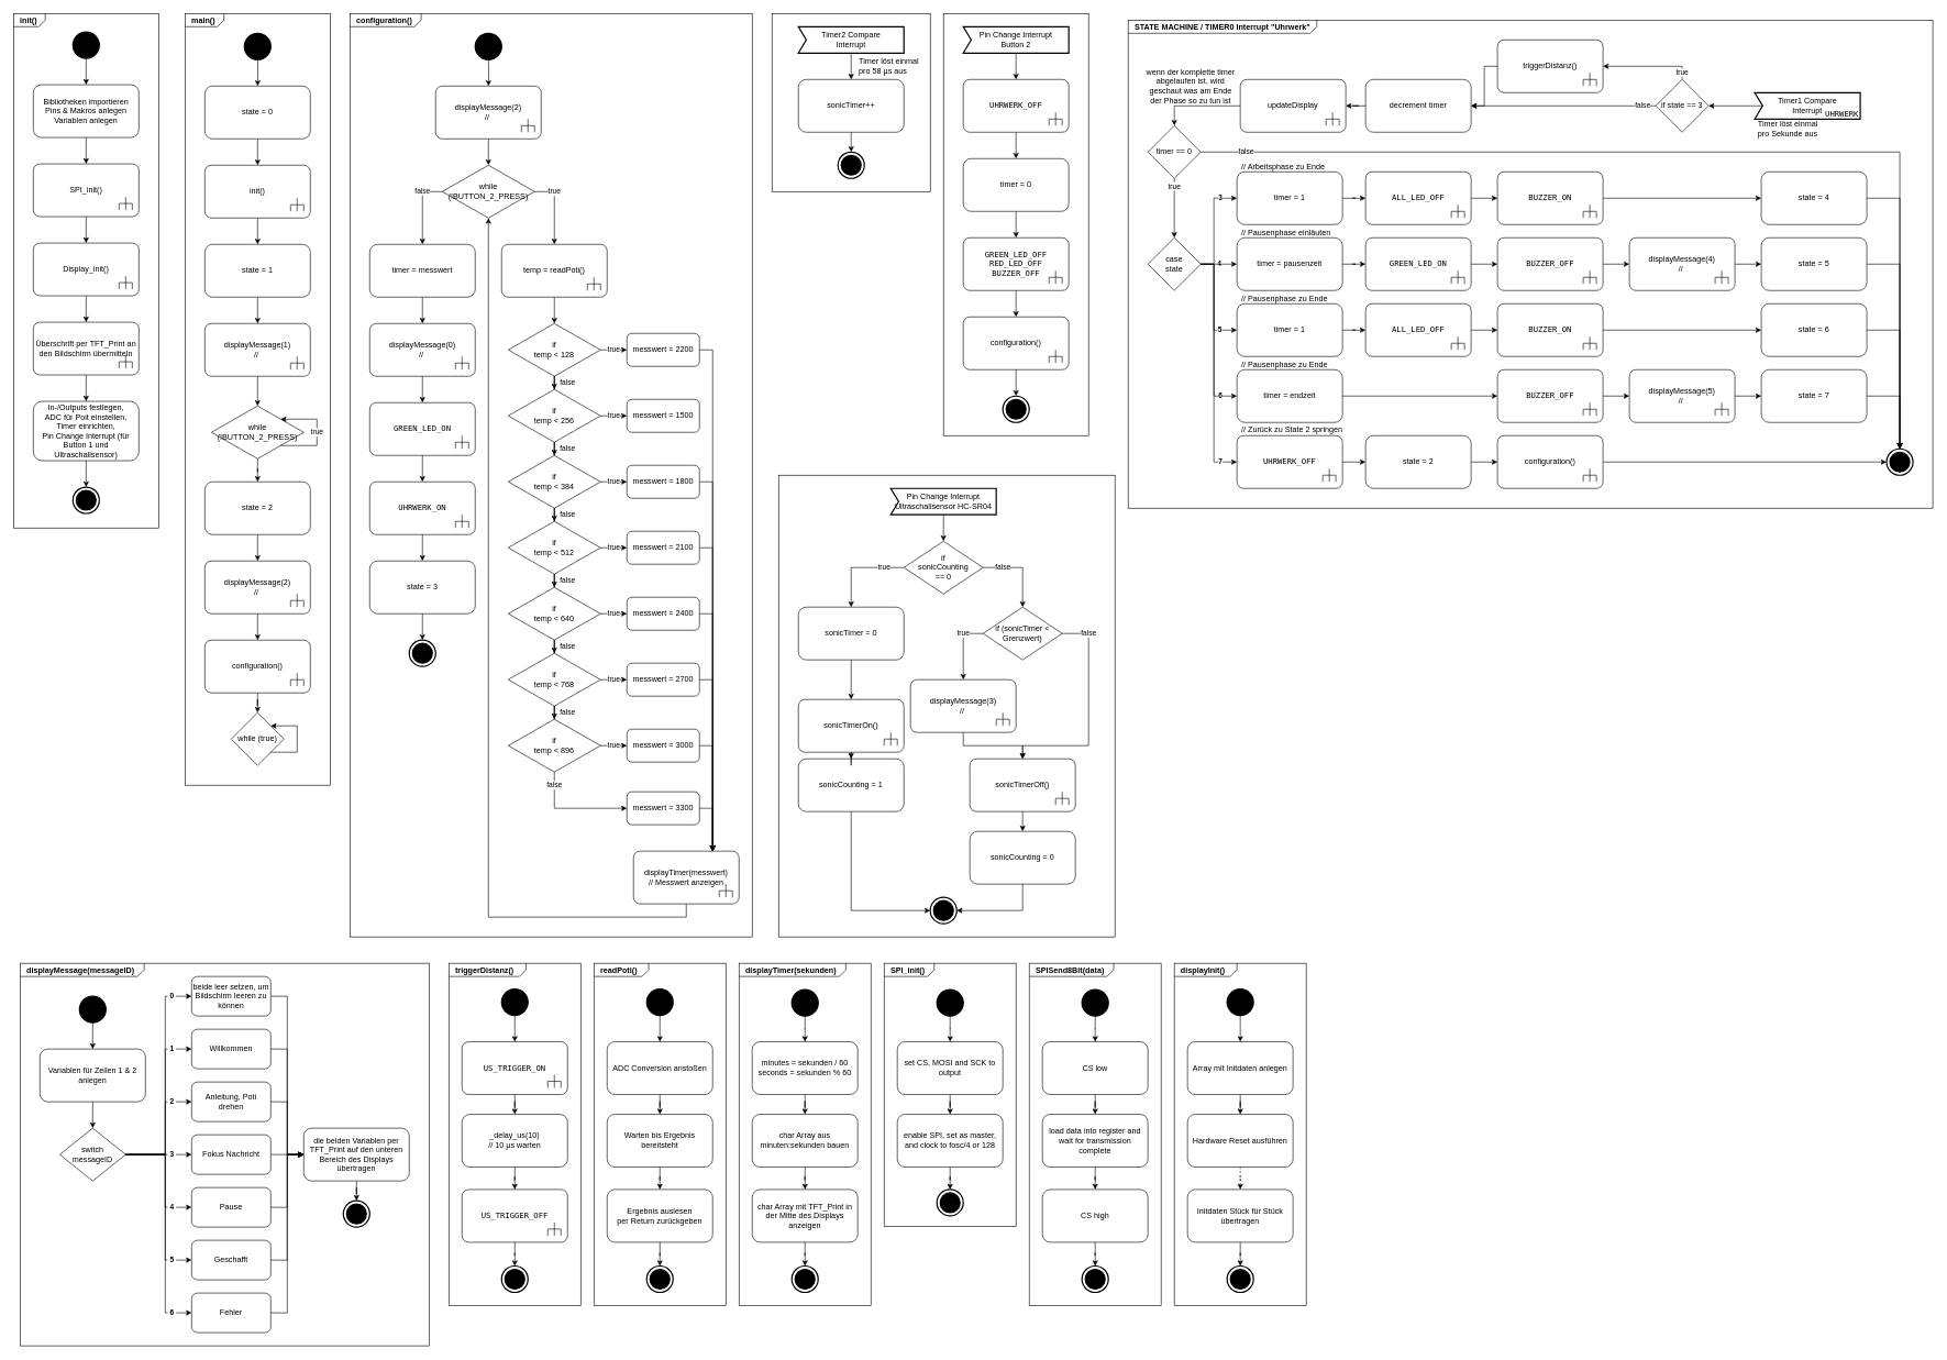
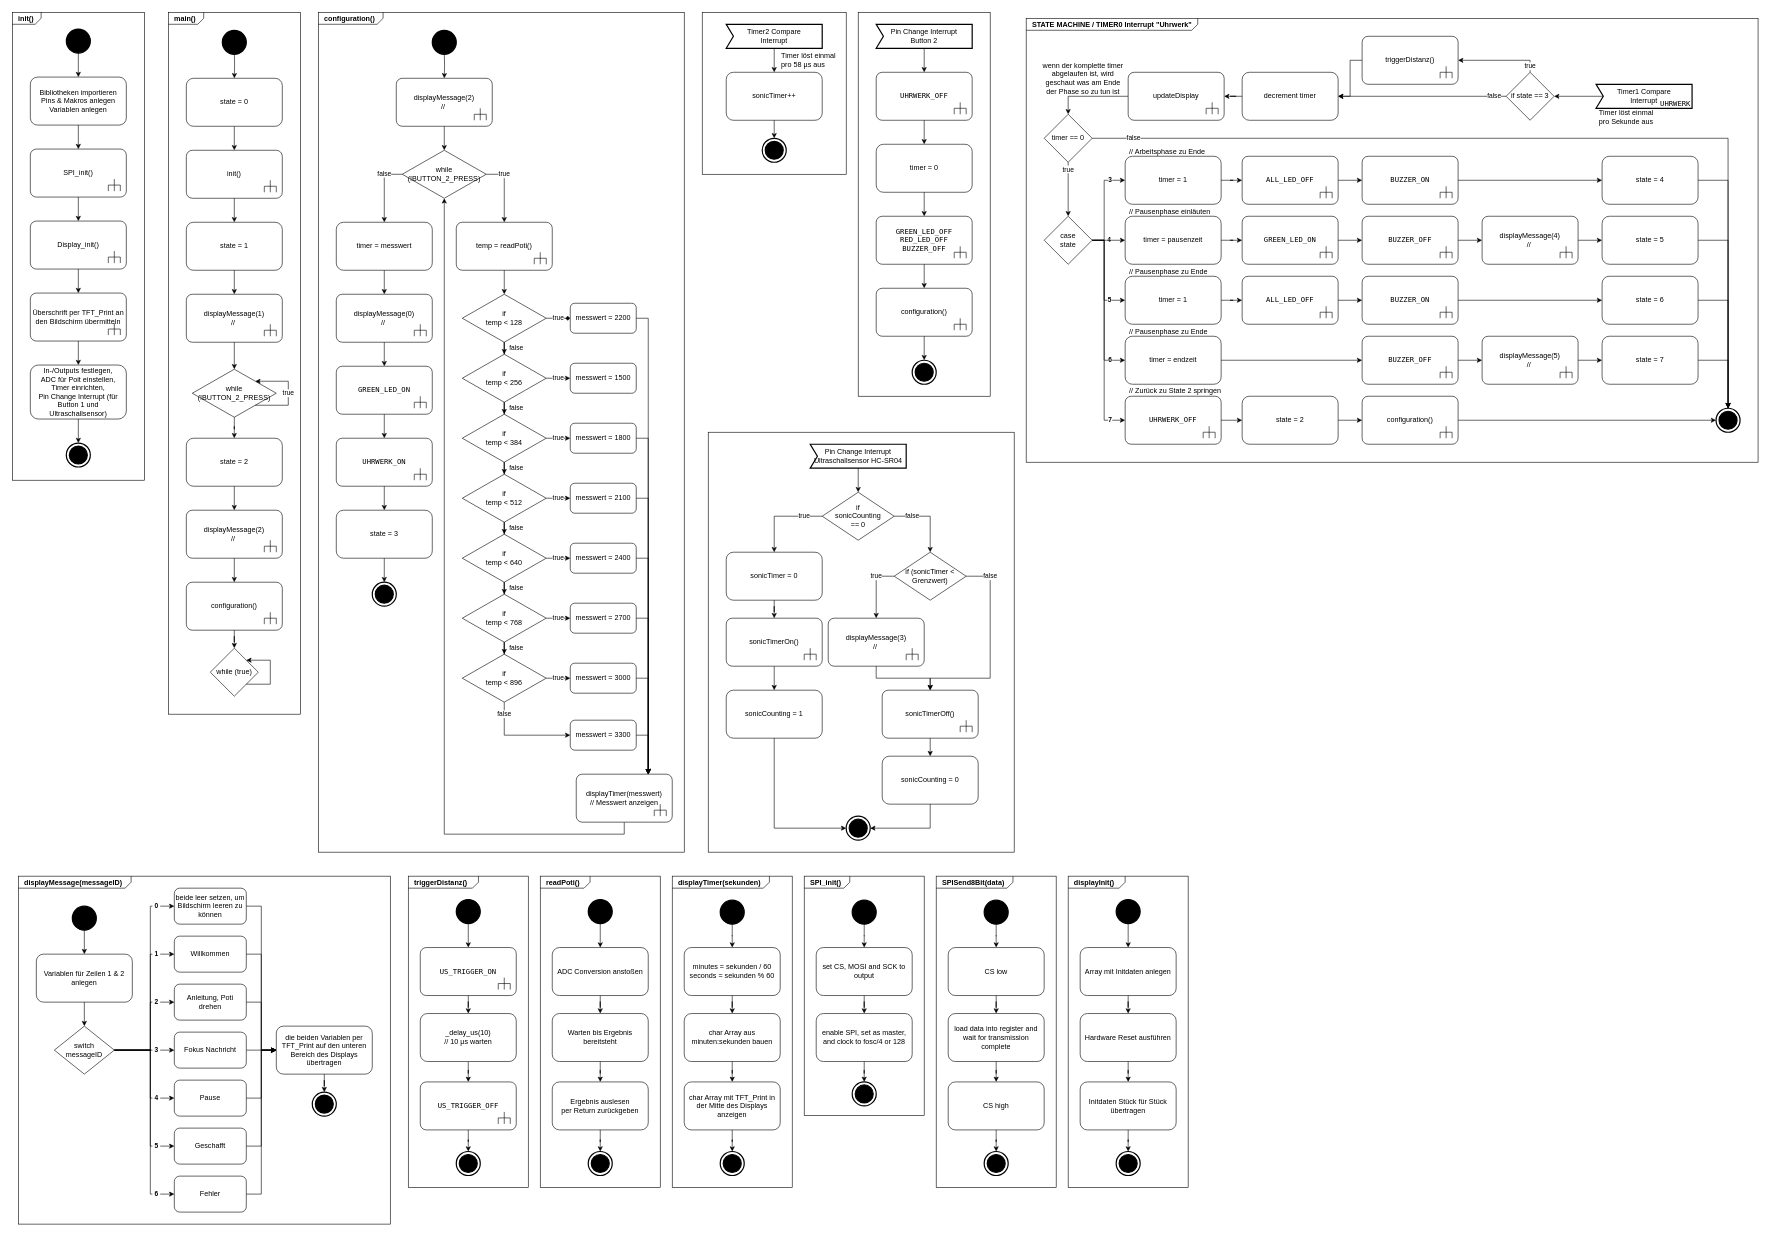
- <mxCell id="67" value="true" style="edgeStyle=orthogonalEdgeStyle;rounded=0;orthogonalLoop=1;jettySize=auto;html=1;fontFamily=Helvetica;fontColor=#000000;" edge="1" parent="43" source="52" target="66"><mxGeometry relative="1" as="geometry"><mxPoint as="offset" /></mxGeometry></mxCell>
+ <mxCell id="67" value="true" style="edgeStyle=orthogonalEdgeStyle;rounded=0;orthogonalLoop=1;jettySize=auto;html=1;fontFamily=Helvetica;fontColor=#000000;endArrow=diamond;" edge="1" parent="43" source="52" target="66"><mxGeometry relative="1" as="geometry"><mxPoint as="offset" /></mxGeometry></mxCell>
- <mxCell id="220" value="&lt;code&gt;&lt;span style=&quot;font-family: Helvetica;&quot;&gt;sonicTimerOn()&lt;/span&gt;&lt;font face=&quot;Helvetica&quot;&gt;&lt;span class=&quot;p&quot;&gt;&lt;br&gt;&lt;/span&gt;&lt;/font&gt;&lt;/code&gt;" style="html=1;shape=mxgraph.sysml.callBehAct;whiteSpace=wrap;align=center;fontFamily=Helvetica;" vertex="1" parent="207"><mxGeometry x="30" y="340" width="160" height="80" as="geometry" /></mxCell>
+ <mxCell id="220" value="&lt;code&gt;&lt;span style=&quot;font-family: Helvetica;&quot;&gt;sonicTimerOn()&lt;/span&gt;&lt;font face=&quot;Helvetica&quot;&gt;&lt;span class=&quot;p&quot;&gt;&lt;br&gt;&lt;/span&gt;&lt;/font&gt;&lt;/code&gt;" style="html=1;shape=mxgraph.sysml.callBehAct;whiteSpace=wrap;align=center;fontFamily=Helvetica;" vertex="1" parent="207"><mxGeometry x="30" y="310" width="160" height="80" as="geometry" /></mxCell>
- <mxCell id="141" value="" style="edgeStyle=orthogonalEdgeStyle;rounded=0;orthogonalLoop=1;jettySize=auto;html=1;fontFamily=Helvetica;fontColor=#000000;dashed=1;" edge="1" parent="135" source="138" target="140"><mxGeometry relative="1" as="geometry" /></mxCell>
+ <mxCell id="141" value="" style="edgeStyle=orthogonalEdgeStyle;rounded=0;orthogonalLoop=1;jettySize=auto;html=1;fontFamily=Helvetica;fontColor=#000000;" edge="1" parent="135" source="138" target="140"><mxGeometry relative="1" as="geometry" /></mxCell>
